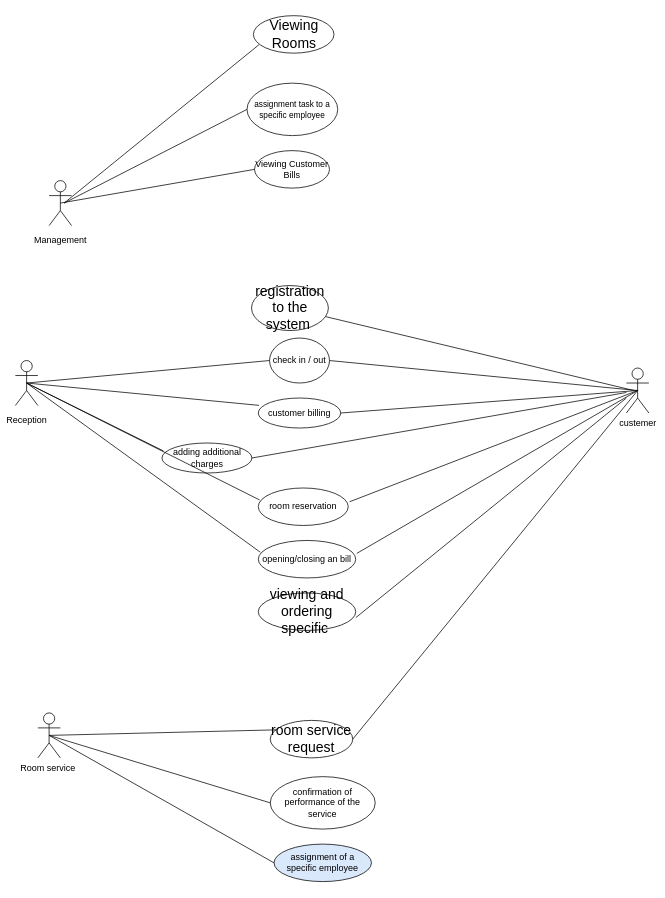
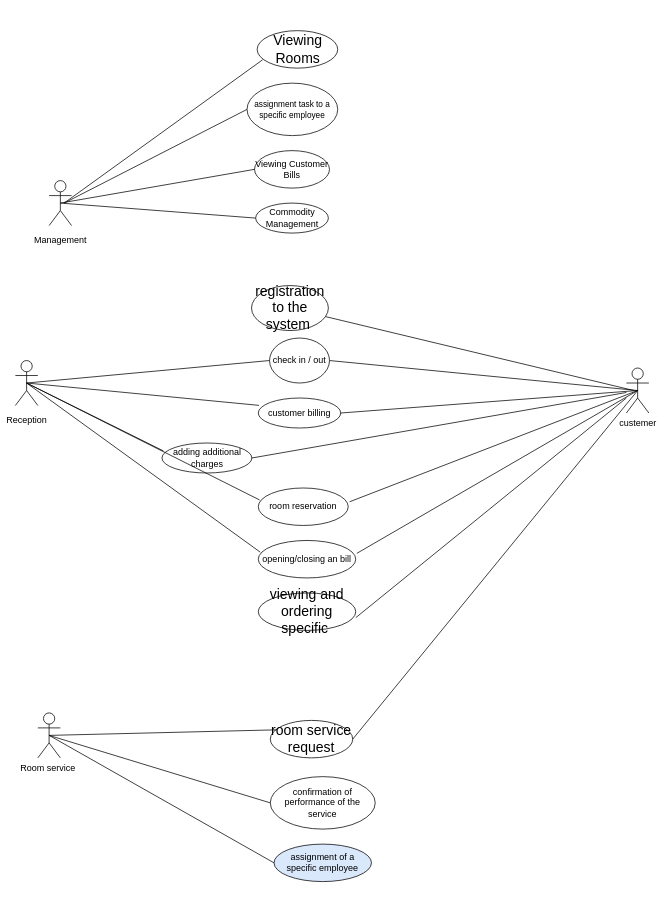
- <mxCell id="34" value="&lt;span style=&quot;font-size:14.0pt;font-family:&amp;quot;Arial&amp;quot;,sans-serif;&lt;br/&gt;mso-fareast-font-family:&amp;quot;Times New Roman&amp;quot;;mso-ansi-language:EN-US;mso-fareast-language:&lt;br/&gt;HE;mso-bidi-language:HE&quot;&gt;Viewing Rooms&lt;/span&gt;" style="ellipse;whiteSpace=wrap;html=1;" vertex="1" parent="1"><mxGeometry x="337.5" y="20" width="107.5" height="50" as="geometry" /></mxCell>
+ <mxCell id="34" value="&lt;span style=&quot;font-size:14.0pt;font-family:&amp;quot;Arial&amp;quot;,sans-serif;&lt;br/&gt;mso-fareast-font-family:&amp;quot;Times New Roman&amp;quot;;mso-ansi-language:EN-US;mso-fareast-language:&lt;br/&gt;HE;mso-bidi-language:HE&quot;&gt;Viewing Rooms&lt;/span&gt;" style="ellipse;whiteSpace=wrap;html=1;" vertex="1" parent="1"><mxGeometry x="342.5" y="40" width="107.5" height="50" as="geometry" /></mxCell>
+ <mxCell id="20" value="" style="endArrow=none;html=1;rounded=0;fontSize=12;entryX=0.5;entryY=0.5;entryDx=0;entryDy=0;entryPerimeter=0;exitX=0;exitY=0.5;exitDx=0;exitDy=0;" parent="1" source="7" target="3" edge="1"><mxGeometry width="50" height="50" relative="1" as="geometry"><mxPoint x="325" y="470" as="sourcePoint" /><mxPoint x="375" y="420" as="targetPoint" /></mxGeometry></mxCell>
+ <mxCell id="7" value="&lt;span style=&quot;font-family: &amp;#34;arial&amp;#34; , sans-serif&quot;&gt;&lt;font style=&quot;font-size: 12px&quot;&gt;Commodity Management&lt;/font&gt;&lt;/span&gt;" style="ellipse;whiteSpace=wrap;html=1;" parent="1" vertex="1"><mxGeometry x="340.5" y="270" width="97" height="40" as="geometry" /></mxCell>
